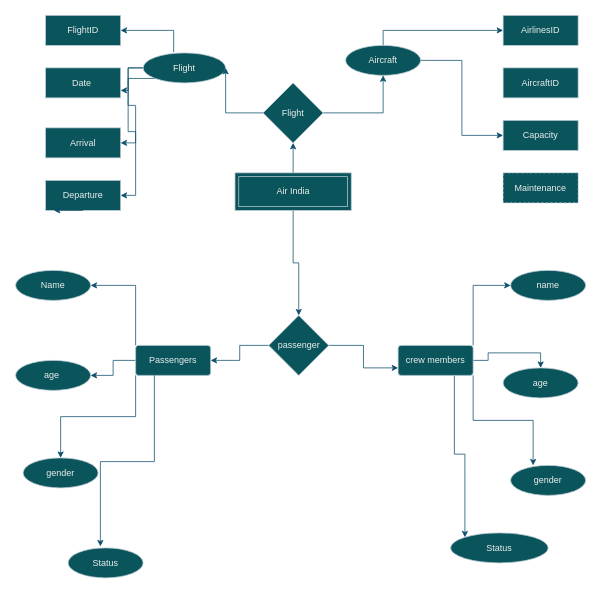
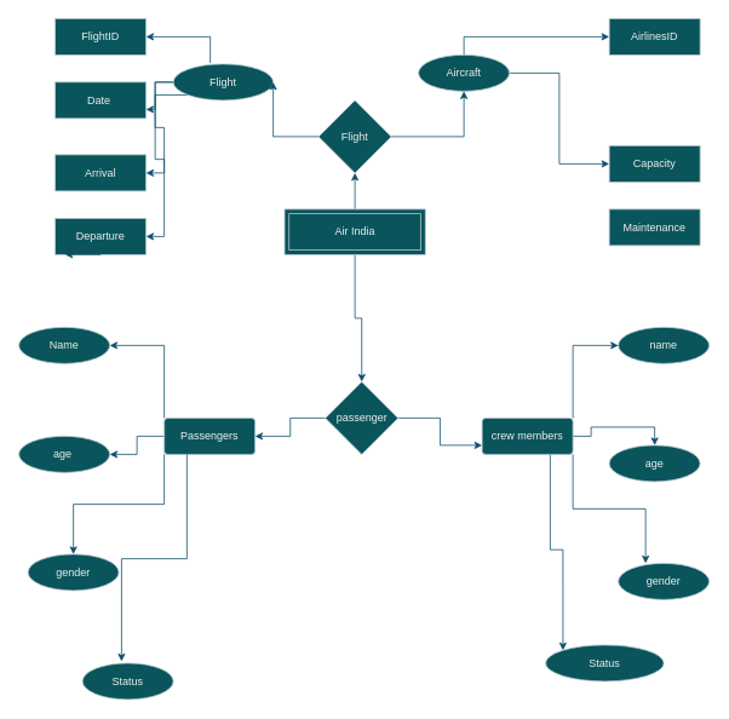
- <mxCell id="24" value="AircraftID" style="whiteSpace=wrap;html=1;align=center;strokeColor=#BAC8D3;fontColor=#EEEEEE;fillColor=#09555B;" vertex="1" parent="1"><mxGeometry x="670" y="90" width="100" height="40" as="geometry" /></mxCell>
- <mxCell id="26" value="Maintenance" style="whiteSpace=wrap;html=1;align=center;strokeColor=#BAC8D3;fontColor=#EEEEEE;fillColor=#09555B;dashed=1;" vertex="1" parent="1"><mxGeometry x="670" y="230" width="100" height="40" as="geometry" /></mxCell>
+ <mxCell id="26" value="Maintenance" style="whiteSpace=wrap;html=1;align=center;strokeColor=#BAC8D3;fontColor=#EEEEEE;fillColor=#09555B;" vertex="1" parent="1"><mxGeometry x="670" y="230" width="100" height="40" as="geometry" /></mxCell>
